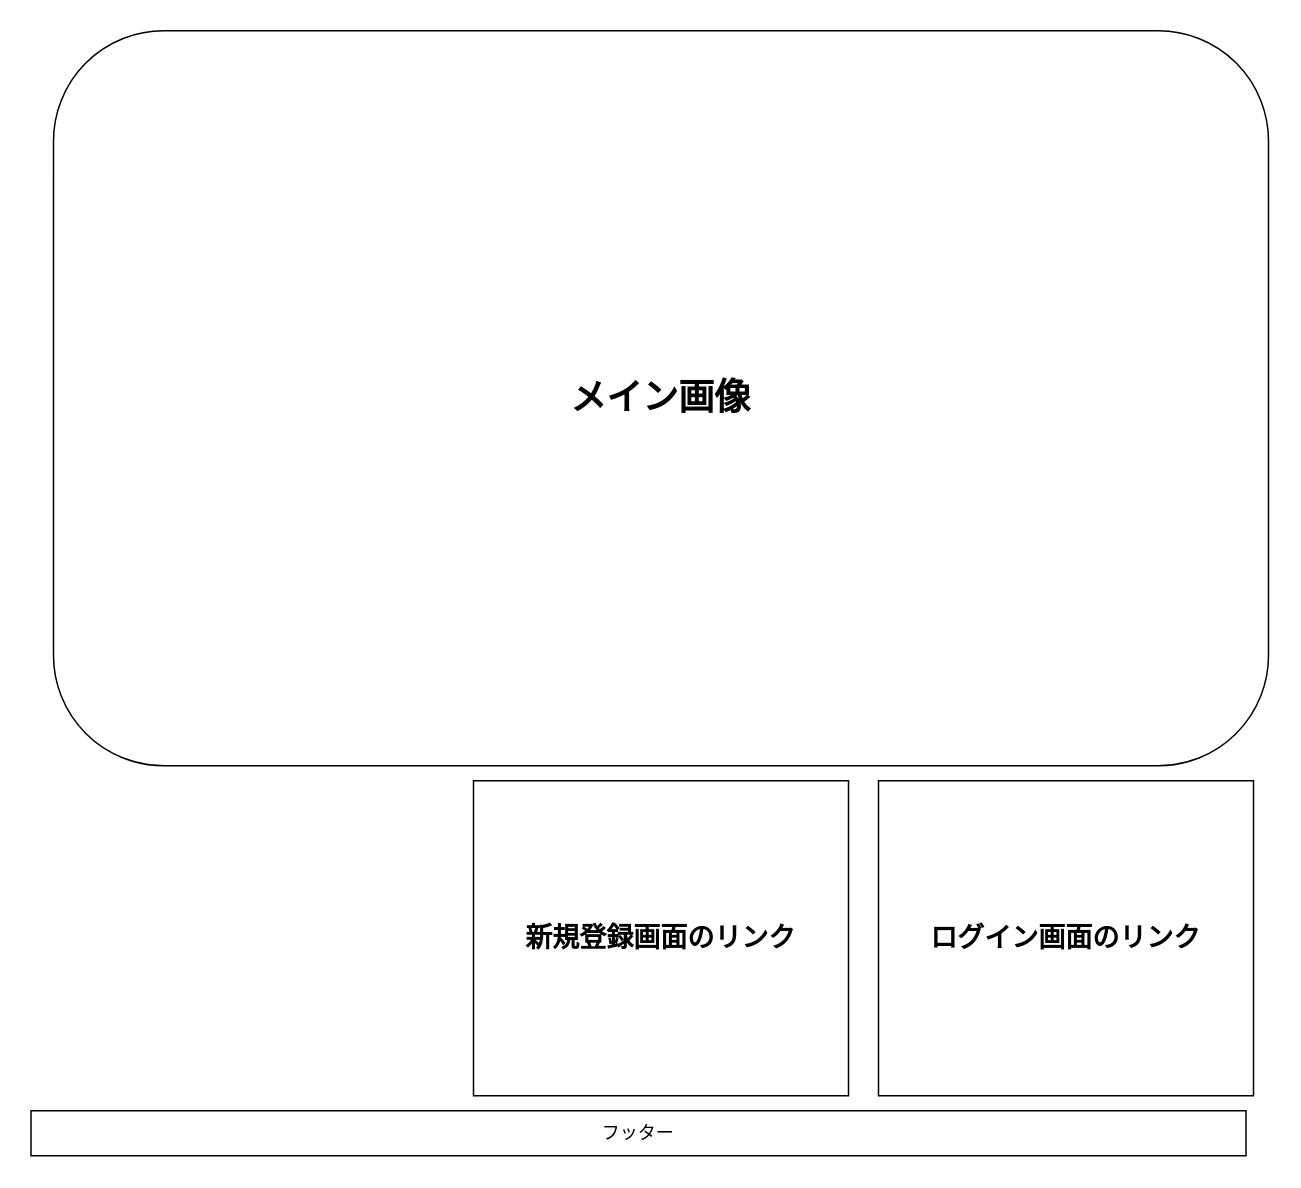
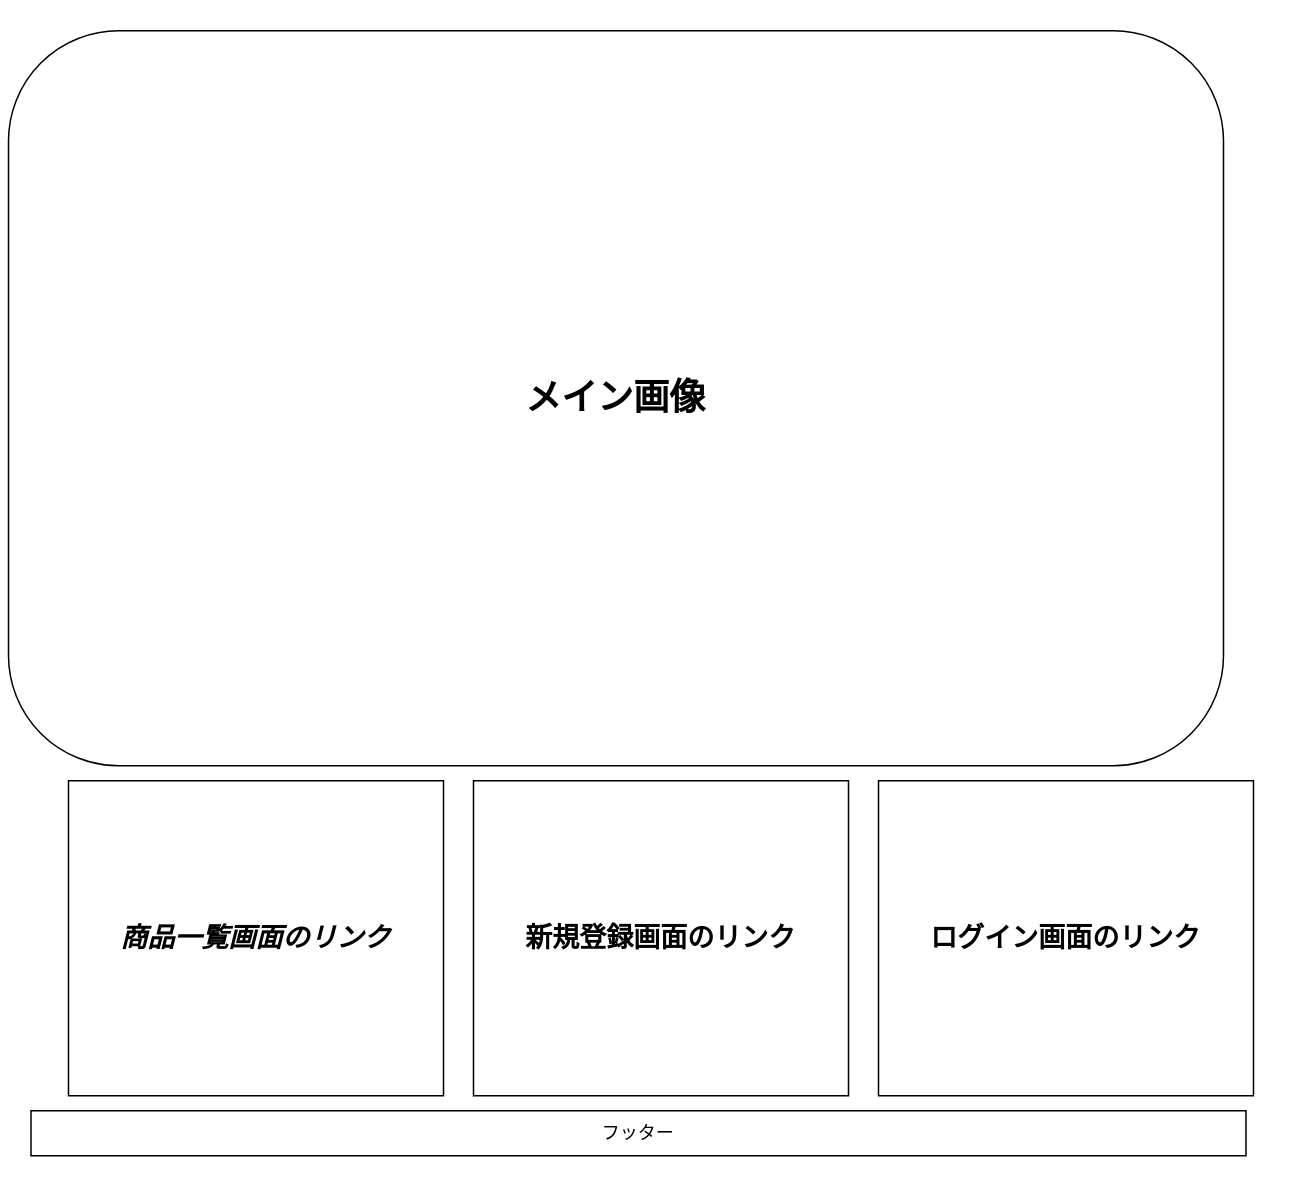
- <mxCell id="2" value="&lt;h1&gt;メイン画像&lt;/h1&gt;" style="rounded=1;whiteSpace=wrap;html=1;" vertex="1" parent="1"><mxGeometry x="35" y="20" width="810" height="490" as="geometry" /></mxCell>
+ <mxCell id="2" value="&lt;h1&gt;メイン画像&lt;/h1&gt;" style="rounded=1;whiteSpace=wrap;html=1;" vertex="1" parent="1"><mxGeometry x="5" y="20" width="810" height="490" as="geometry" /></mxCell>
+ <mxCell id="3" value="&lt;h2&gt;&lt;b&gt;&lt;i&gt;商品一覧画面のリンク&lt;/i&gt;&lt;/b&gt;&lt;/h2&gt;" style="rounded=0;whiteSpace=wrap;html=1;" vertex="1" parent="1"><mxGeometry x="45" y="520" width="250" height="210" as="geometry" /></mxCell>
